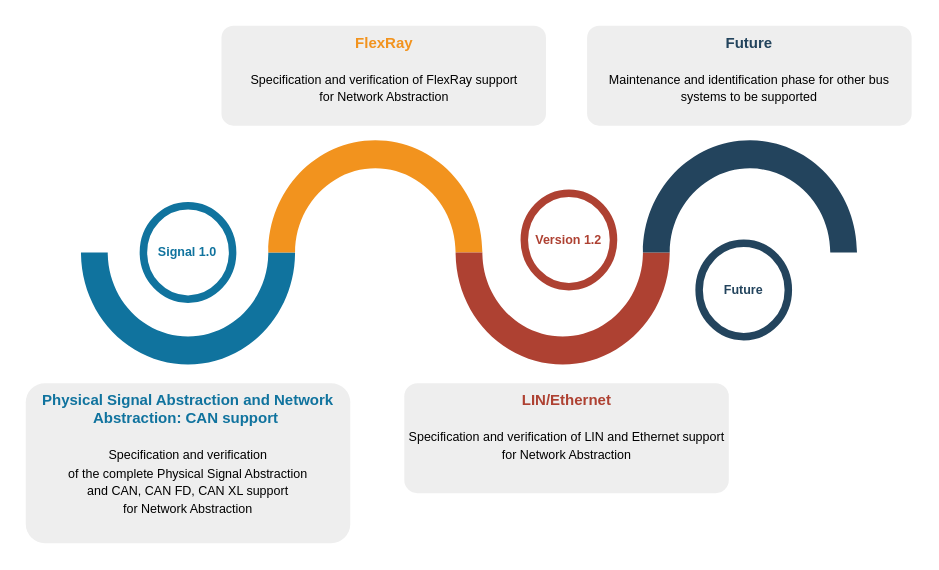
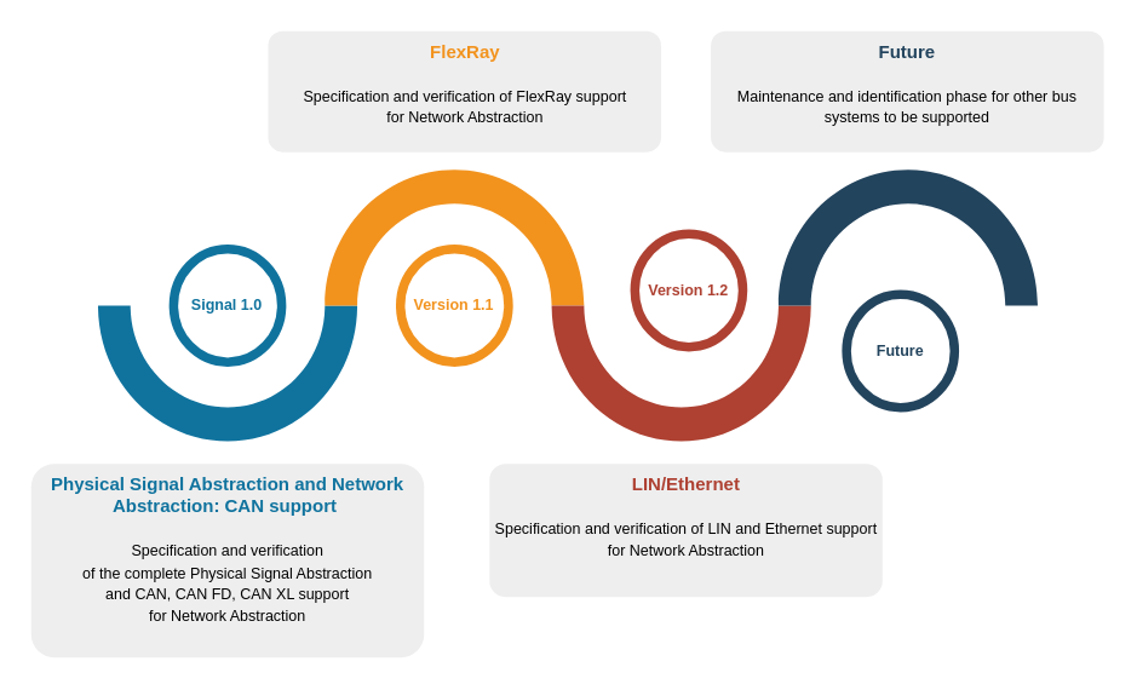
+ <mxCell id="7" value="Version 1.1" style="shape=ellipse;strokeWidth=6;strokeColor=#F2931E;fontSize=10;html=1;whiteSpace=wrap;fontStyle=1;fontColor=#F2931E;" vertex="1" parent="1"><mxGeometry x="263.989" y="164.087" width="71.36" height="74.731" as="geometry" /></mxCell>
